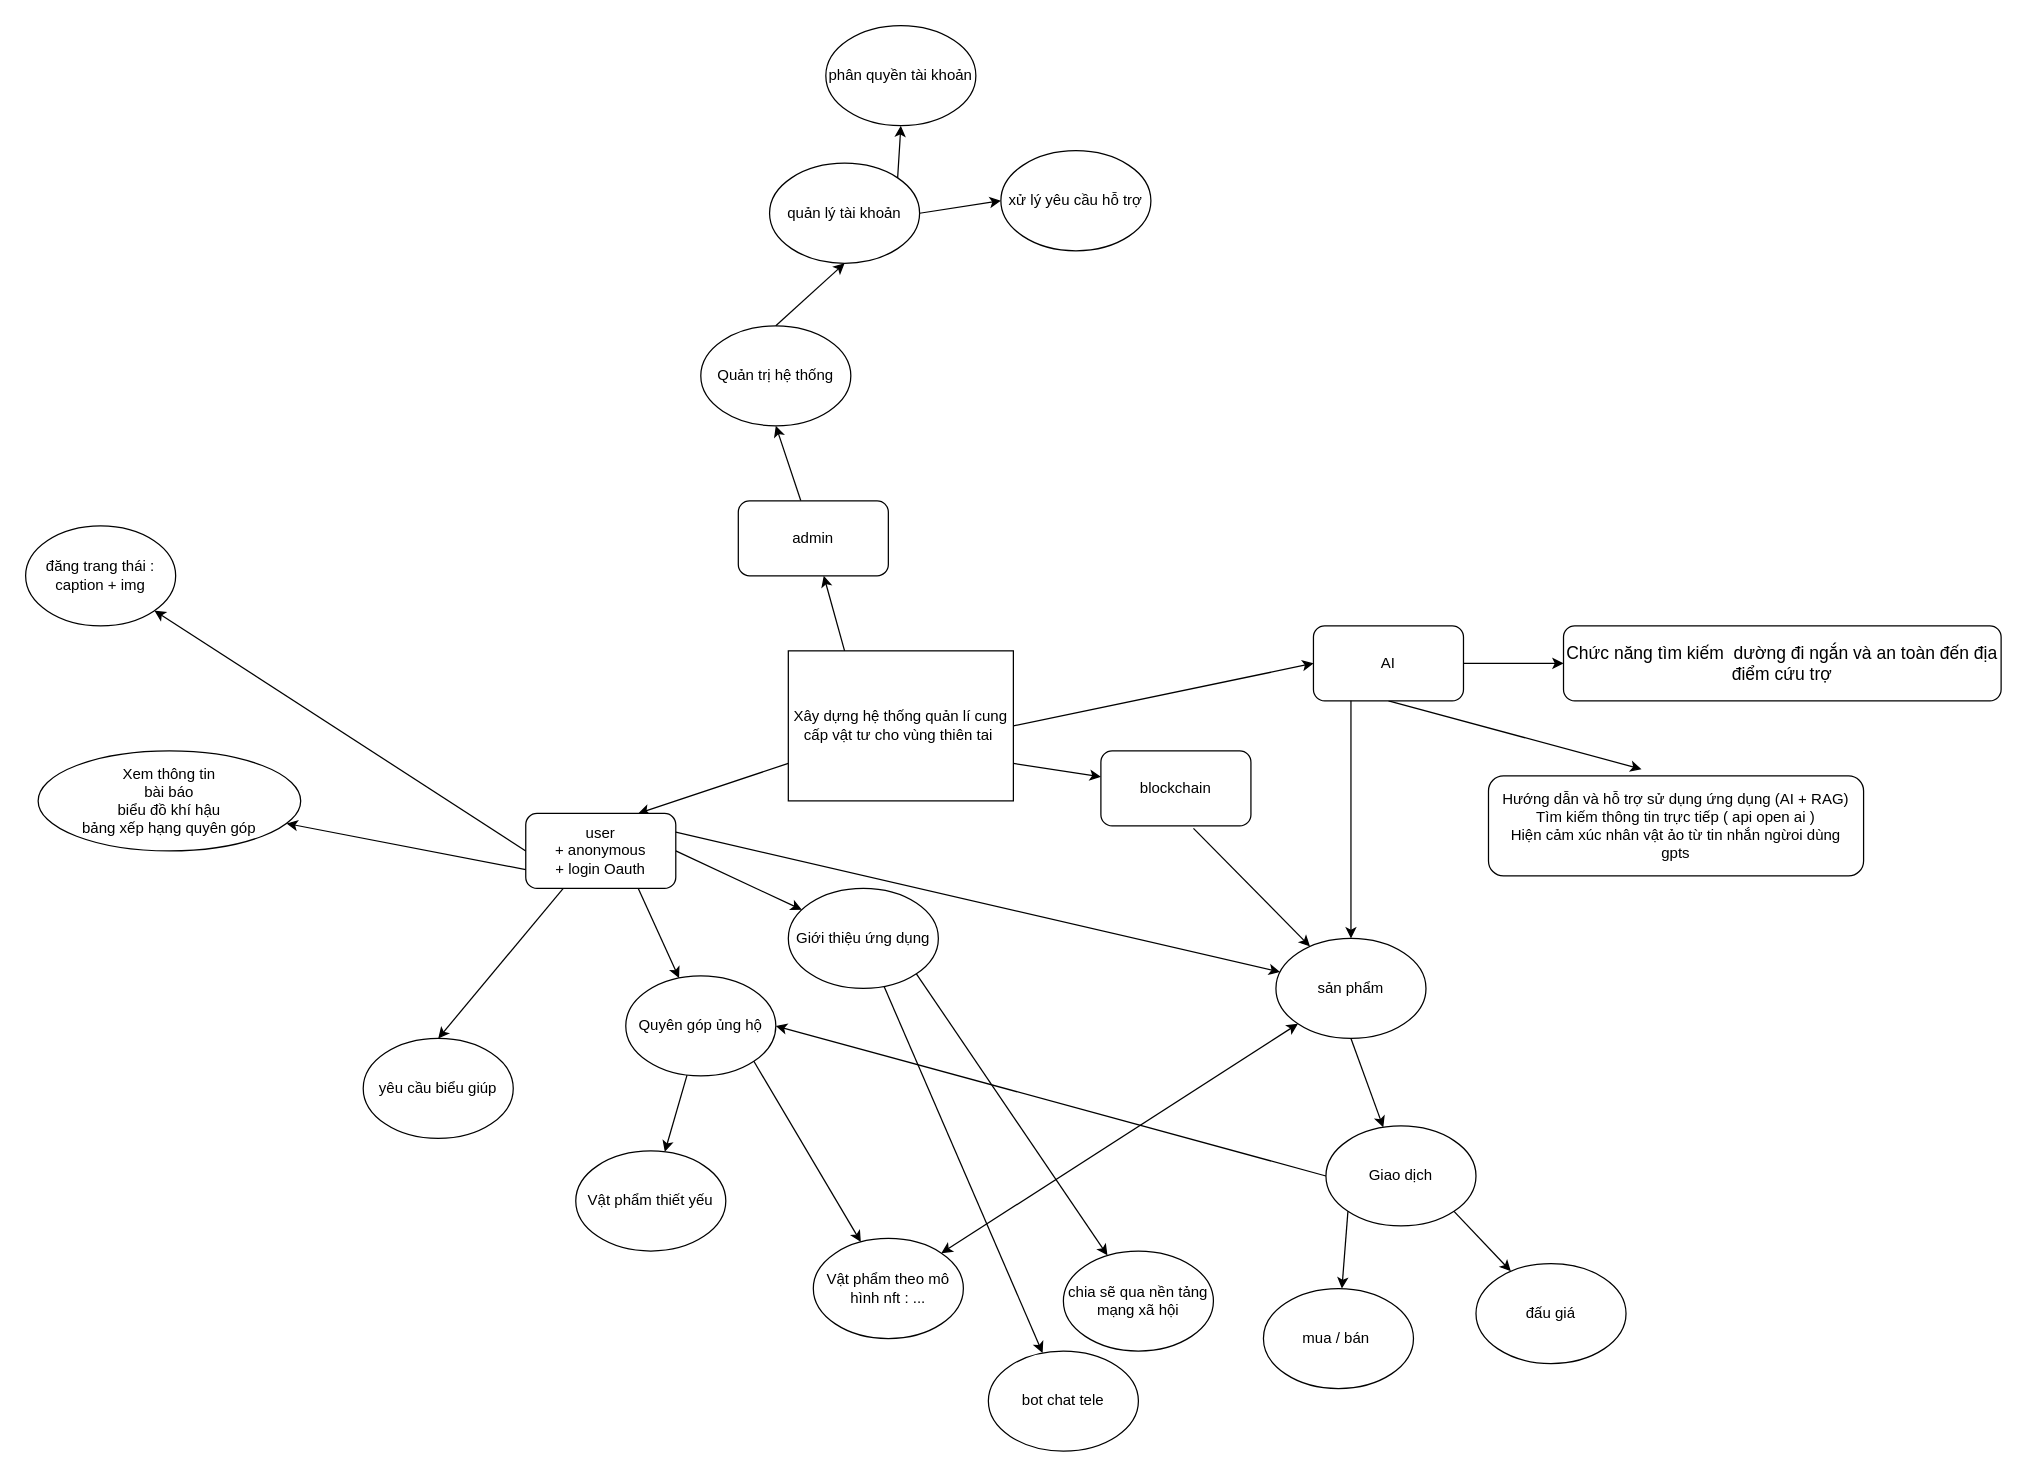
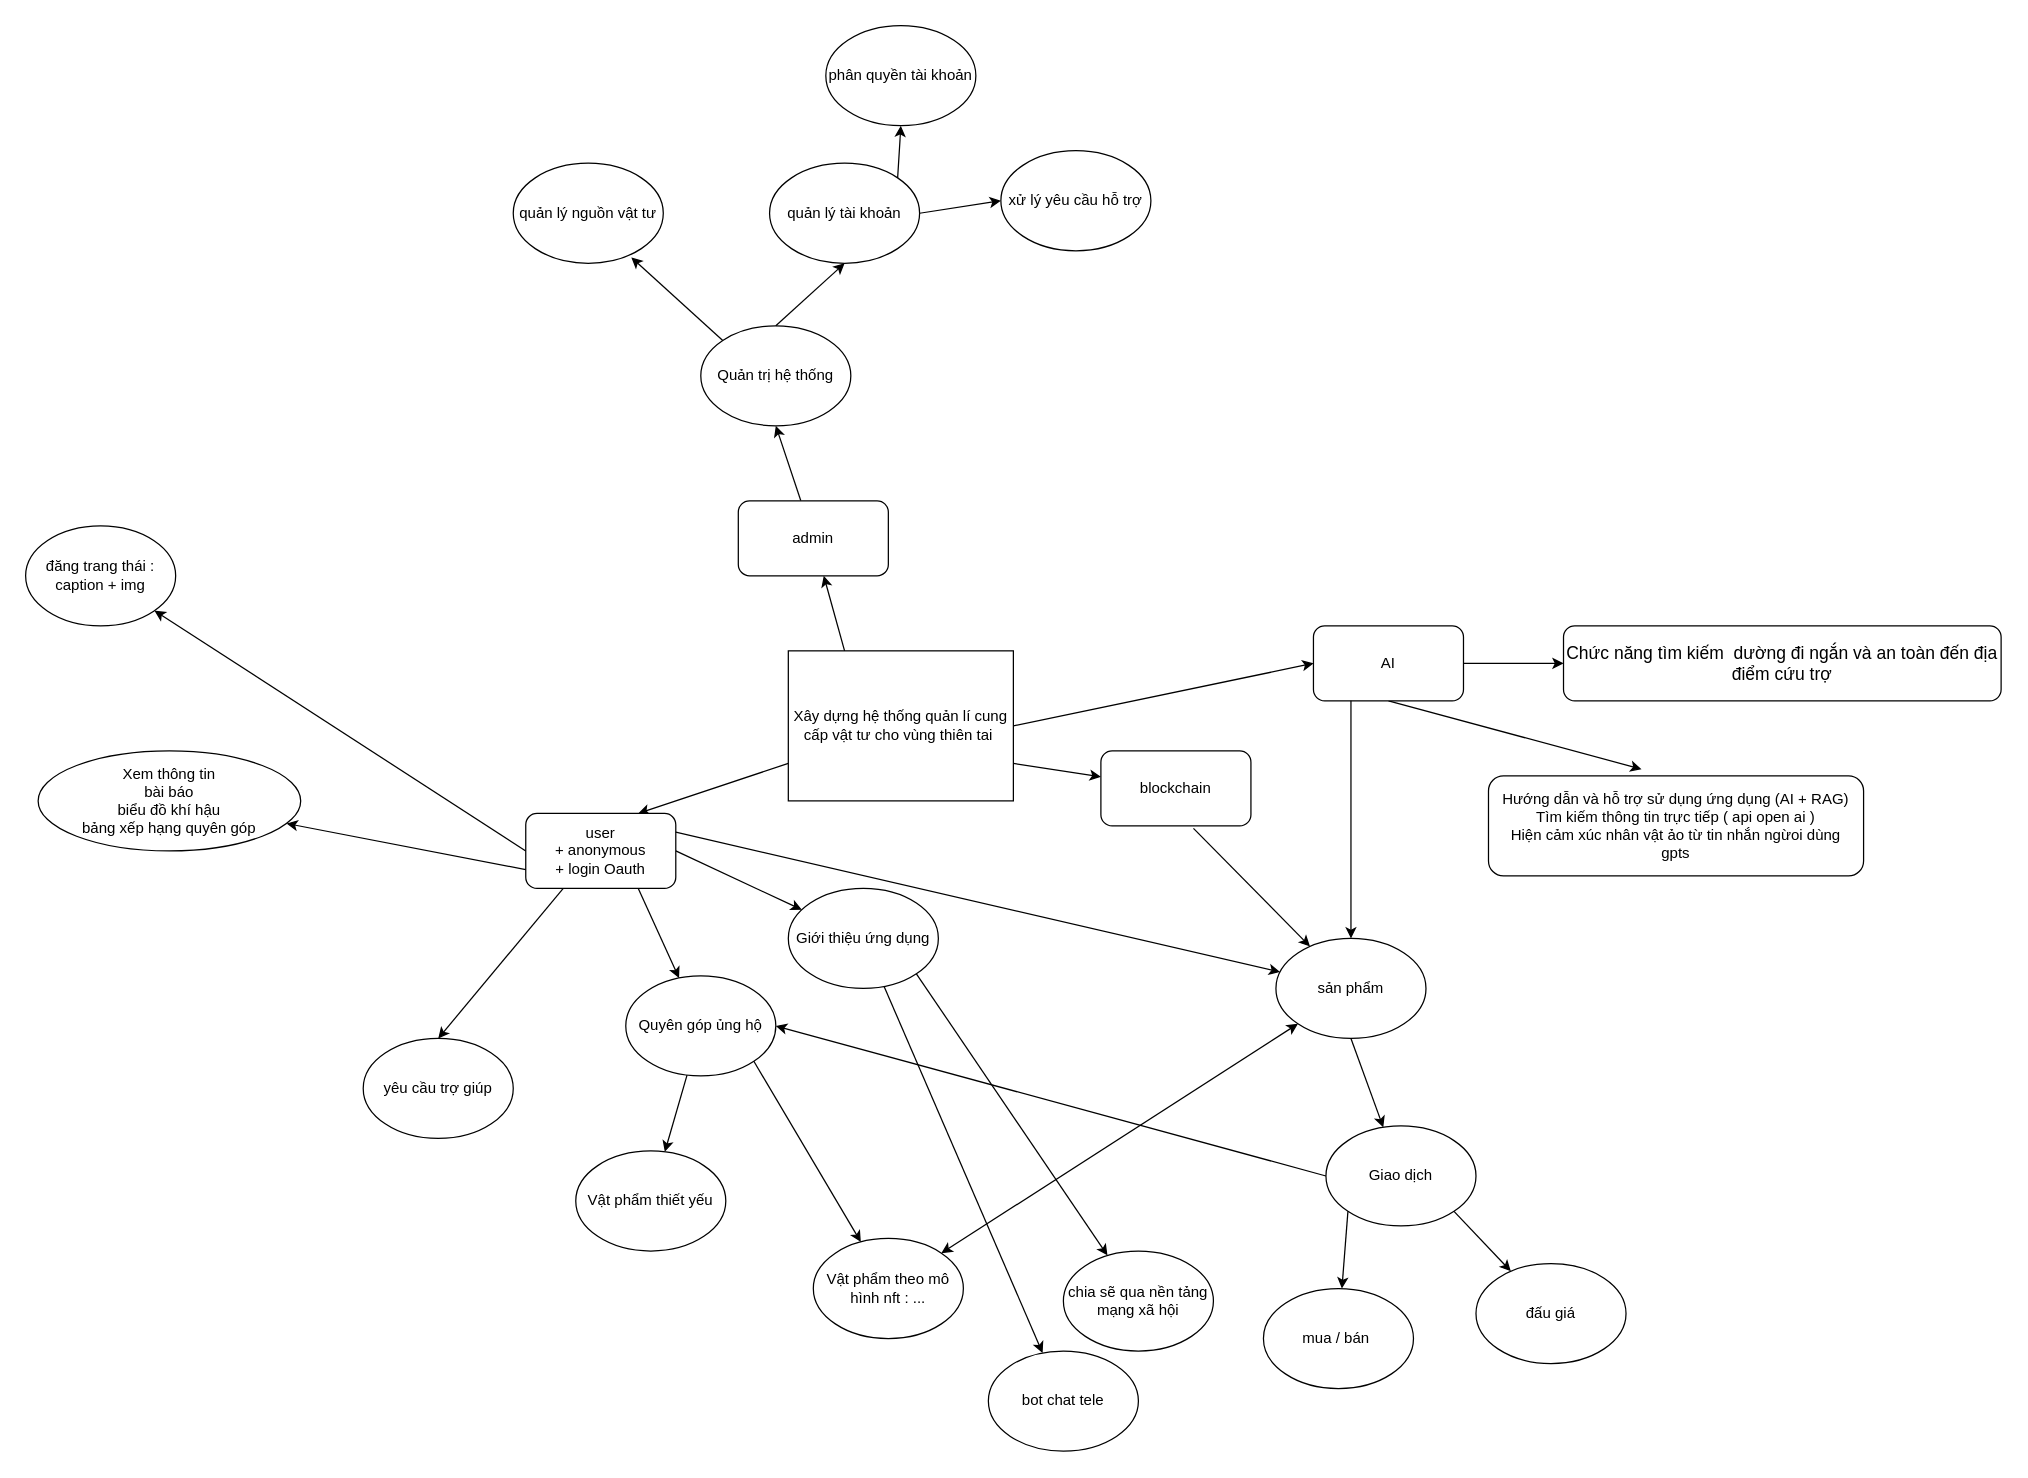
+ <mxCell id="47" value="quản lý nguồn vật tư" style="ellipse;whiteSpace=wrap;html=1;" vertex="1" parent="1"><mxGeometry x="410" y="130" width="120" height="80" as="geometry" /></mxCell>
+ <mxCell id="51" value="" style="endArrow=classic;html=1;rounded=0;entryX=0.787;entryY=0.942;entryDx=0;entryDy=0;exitX=0;exitY=0;exitDx=0;exitDy=0;entryPerimeter=0;" edge="1" parent="1" source="23" target="47"><mxGeometry width="50" height="50" relative="1" as="geometry"><mxPoint x="610" y="290" as="sourcePoint" /><mxPoint x="660" y="240" as="targetPoint" /></mxGeometry></mxCell>
- <mxCell id="12" value="yêu cầu biểu giúp" style="ellipse;whiteSpace=wrap;html=1;" parent="1" vertex="1"><mxGeometry x="290" y="830" width="120" height="80" as="geometry" /></mxCell>
+ <mxCell id="12" value="yêu cầu trợ giúp" style="ellipse;whiteSpace=wrap;html=1;" parent="1" vertex="1"><mxGeometry x="290" y="830" width="120" height="80" as="geometry" /></mxCell>
